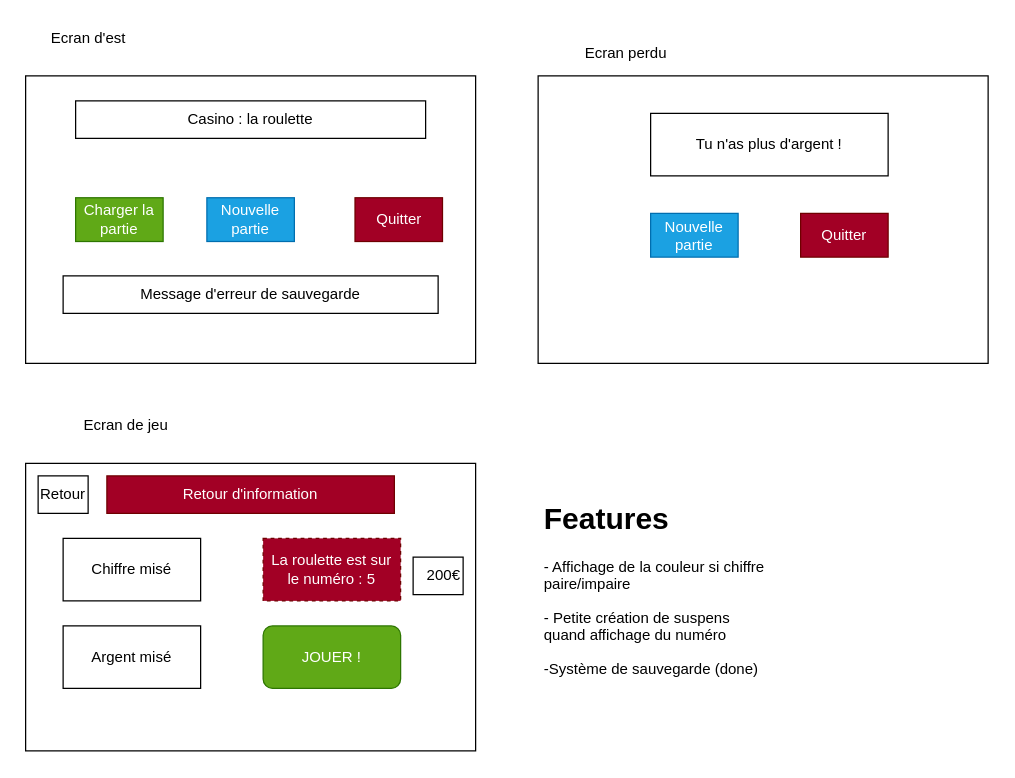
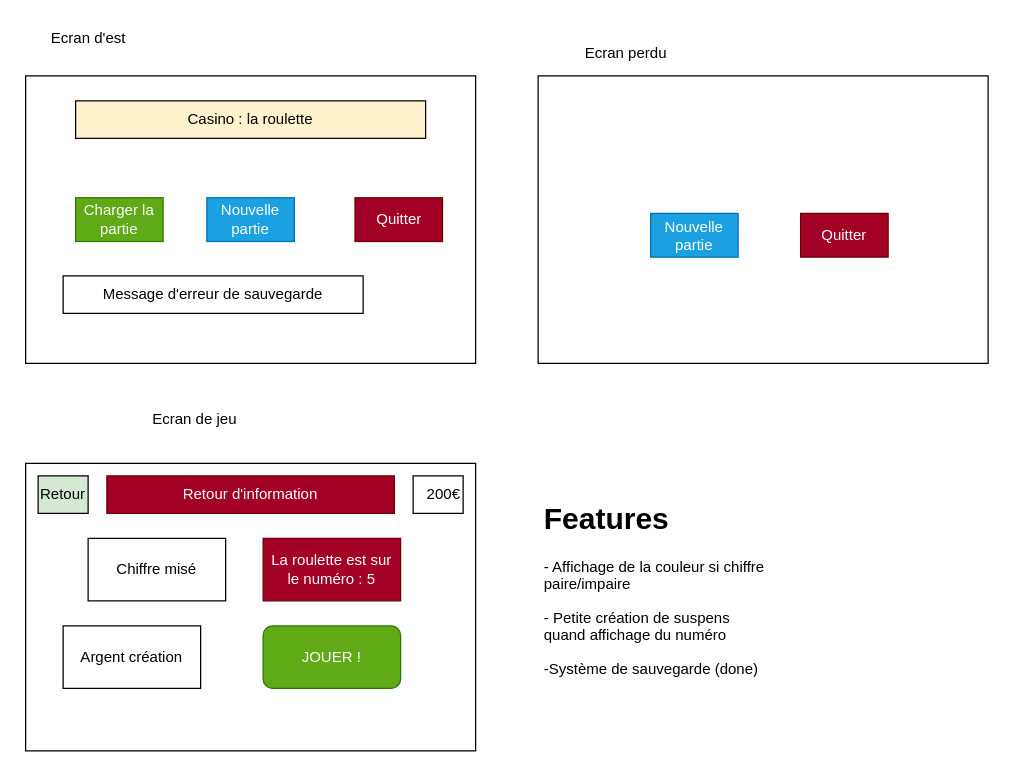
- <mxCell id="9" value="Casino : la roulette" style="rounded=0;whiteSpace=wrap;html=1;" parent="1" vertex="1"><mxGeometry x="60" y="80" width="280" height="30" as="geometry" /></mxCell>
+ <mxCell id="9" value="Casino : la roulette" style="rounded=0;whiteSpace=wrap;html=1;fillColor=#fff2cc;" parent="1" vertex="1"><mxGeometry x="60" y="80" width="280" height="30" as="geometry" /></mxCell>
- <mxCell id="12" value="Tu n'as plus d'argent !" style="rounded=0;whiteSpace=wrap;html=1;" parent="1" vertex="1"><mxGeometry x="520" y="90" width="190" height="50" as="geometry" /></mxCell>
- <mxCell id="23" value="Message d'erreur de sauvegarde" style="rounded=0;whiteSpace=wrap;html=1;" parent="1" vertex="1"><mxGeometry x="50" y="220" width="300" height="30" as="geometry" /></mxCell>
+ <mxCell id="23" value="Message d'erreur de sauvegarde" style="rounded=0;whiteSpace=wrap;html=1;" parent="1" vertex="1"><mxGeometry x="50" y="220" width="240" height="30" as="geometry" /></mxCell>
- <mxCell id="5" value="Ecran de jeu" style="text;html=1;align=center;verticalAlign=middle;resizable=0;points=[];autosize=1;" parent="1" vertex="1"><mxGeometry x="60" y="330" width="80" height="20" as="geometry" /></mxCell>
+ <mxCell id="5" value="Ecran de jeu" style="text;html=1;align=center;verticalAlign=middle;resizable=0;points=[];autosize=1;" parent="1" vertex="1"><mxGeometry x="115" y="325" width="80" height="20" as="geometry" /></mxCell>
- <mxCell id="20" value="&lt;div&gt;&lt;span&gt;Retour&lt;/span&gt;&lt;/div&gt;" style="rounded=0;whiteSpace=wrap;html=1;align=right;" parent="1" vertex="1"><mxGeometry x="30" y="380" width="40" height="30" as="geometry" /></mxCell>
+ <mxCell id="20" value="&lt;div&gt;&lt;span&gt;Retour&lt;/span&gt;&lt;/div&gt;" style="rounded=0;whiteSpace=wrap;html=1;align=right;fillColor=#d5e8d4;" parent="1" vertex="1"><mxGeometry x="30" y="380" width="40" height="30" as="geometry" /></mxCell>
- <mxCell id="17" value="Chiffre misé" style="rounded=0;whiteSpace=wrap;html=1;" parent="1" vertex="1"><mxGeometry x="50" y="430" width="110" height="50" as="geometry" /></mxCell>
+ <mxCell id="17" value="Chiffre misé" style="rounded=0;whiteSpace=wrap;html=1;" parent="1" vertex="1"><mxGeometry x="70" y="430" width="110" height="50" as="geometry" /></mxCell>
- <mxCell id="21" value="La roulette est sur le numéro : 5" style="rounded=0;whiteSpace=wrap;html=1;fillColor=#a20025;strokeColor=#6F0000;fontColor=#ffffff;dashed=1;" parent="1" vertex="1"><mxGeometry x="210" y="430" width="110" height="50" as="geometry" /></mxCell>
+ <mxCell id="21" value="La roulette est sur le numéro : 5" style="rounded=0;whiteSpace=wrap;html=1;fillColor=#a20025;strokeColor=#6F0000;fontColor=#ffffff;" parent="1" vertex="1"><mxGeometry x="210" y="430" width="110" height="50" as="geometry" /></mxCell>
- <mxCell id="15" value="&lt;div&gt;&lt;span&gt;200€&lt;/span&gt;&lt;/div&gt;" style="rounded=0;whiteSpace=wrap;html=1;align=right;" parent="1" vertex="1"><mxGeometry x="330" y="445" width="40" height="30" as="geometry" /></mxCell>
+ <mxCell id="15" value="&lt;div&gt;&lt;span&gt;200€&lt;/span&gt;&lt;/div&gt;" style="rounded=0;whiteSpace=wrap;html=1;align=right;" parent="1" vertex="1"><mxGeometry x="330" y="380" width="40" height="30" as="geometry" /></mxCell>
- <mxCell id="18" value="Argent misé" style="rounded=0;whiteSpace=wrap;html=1;" parent="1" vertex="1"><mxGeometry x="50" y="500" width="110" height="50" as="geometry" /></mxCell>
+ <mxCell id="18" value="Argent création" style="rounded=0;whiteSpace=wrap;html=1;" parent="1" vertex="1"><mxGeometry x="50" y="500" width="110" height="50" as="geometry" /></mxCell>
